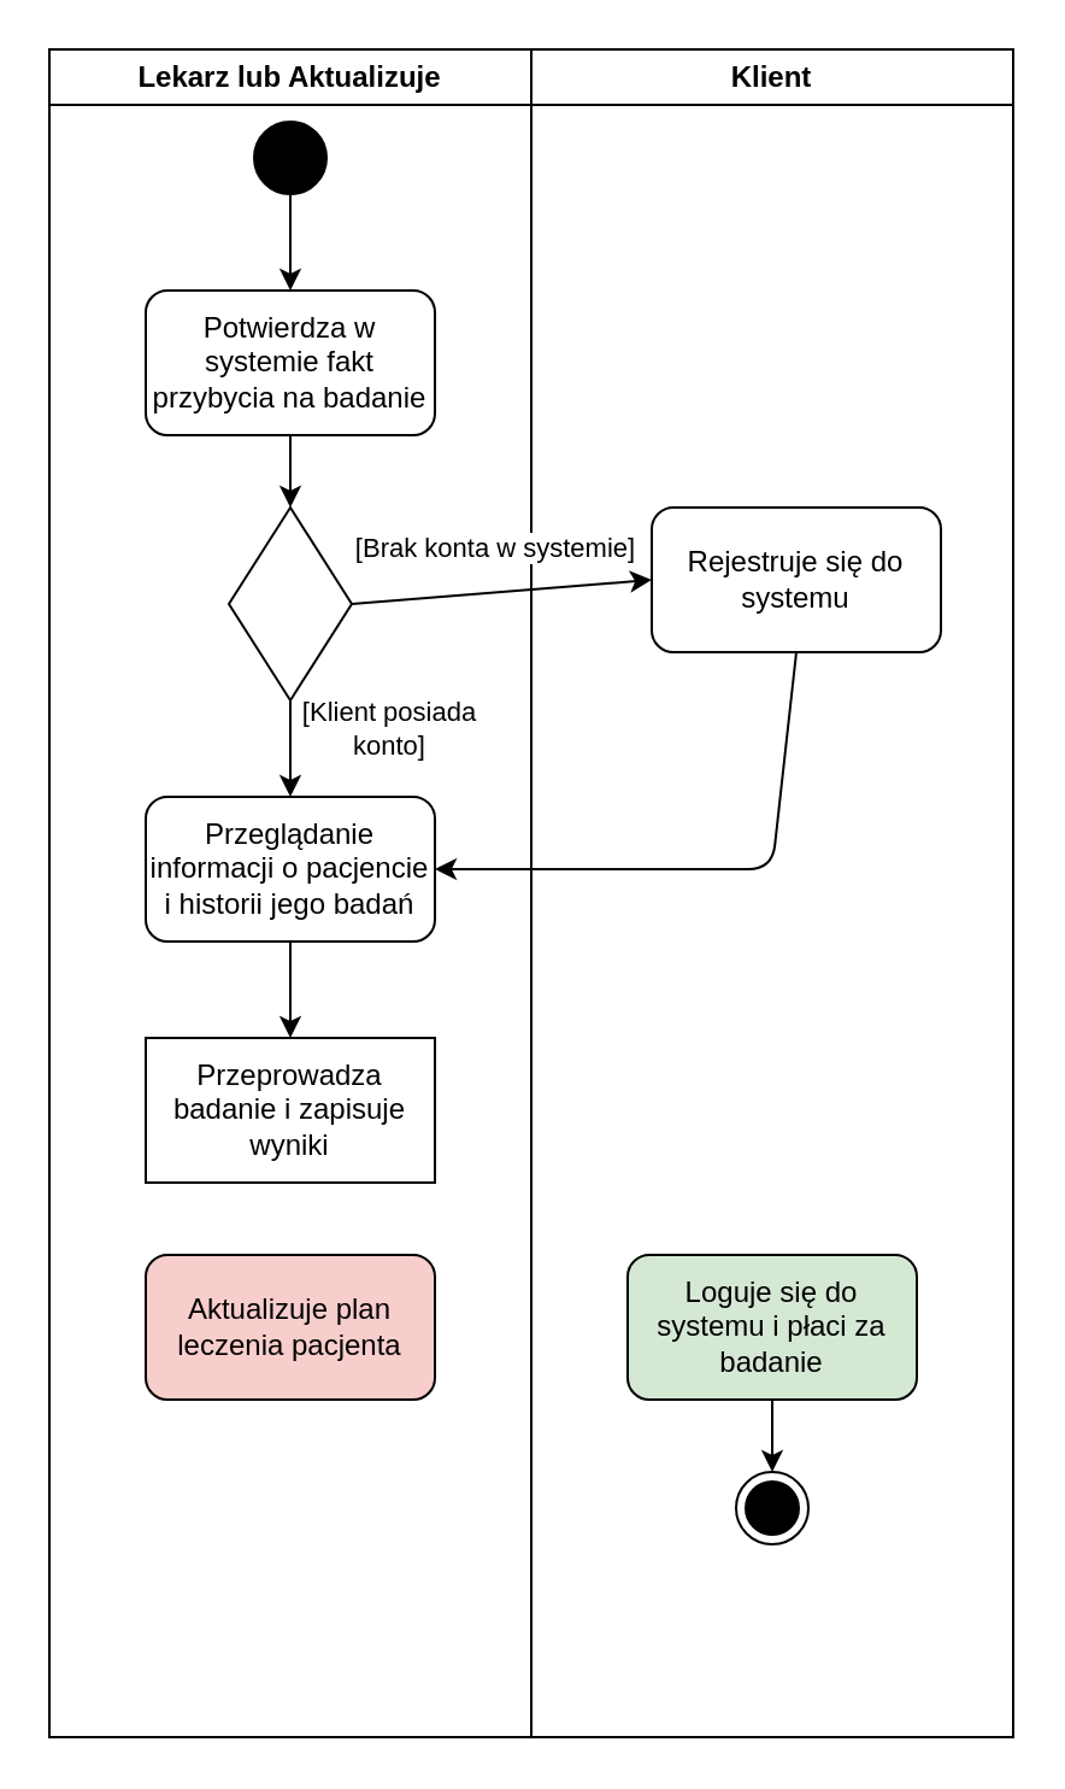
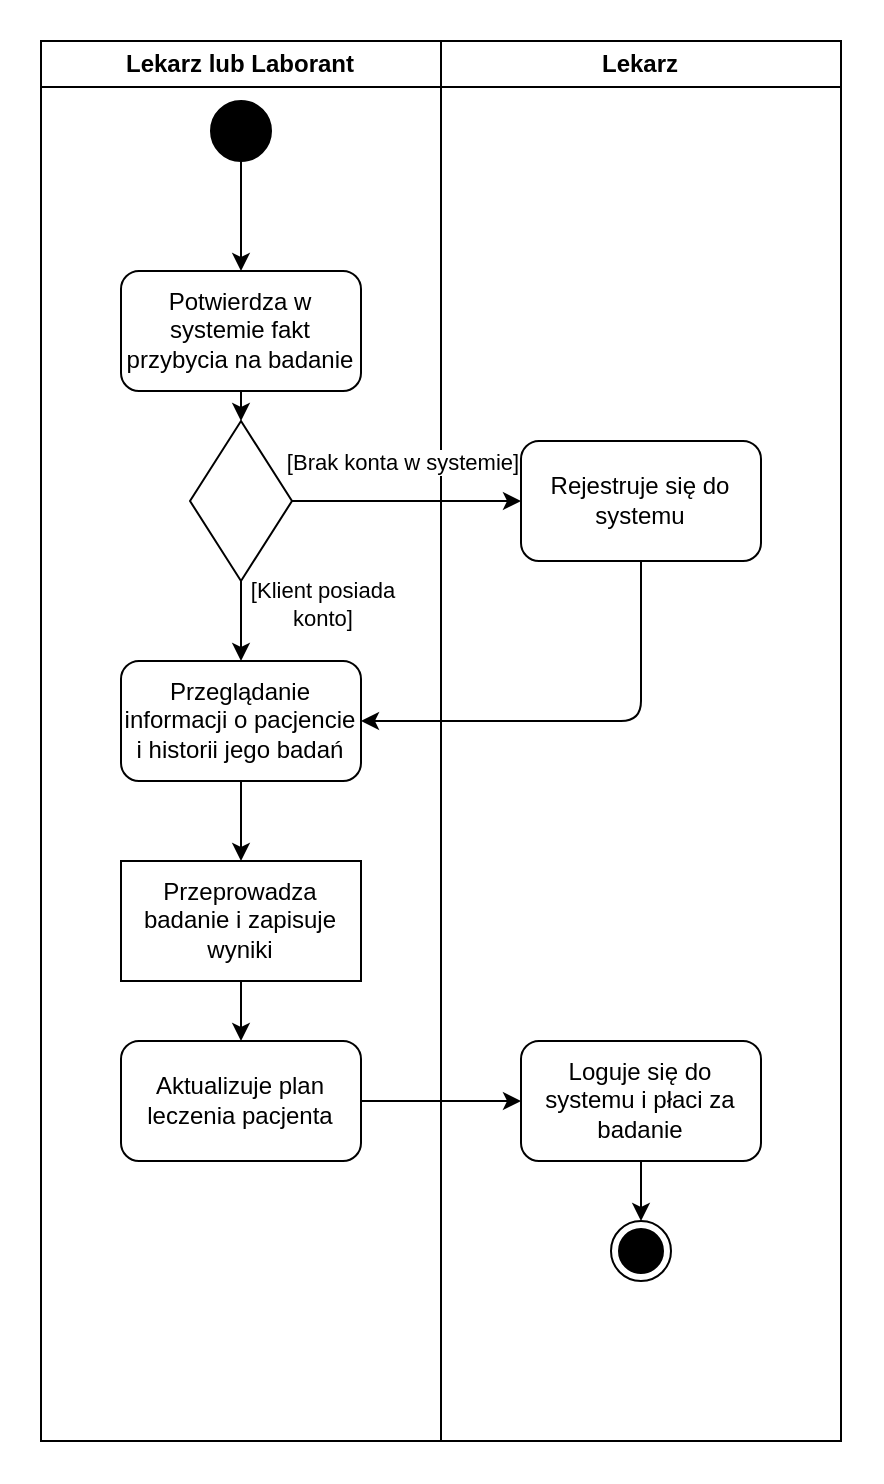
- <mxCell id="2" value="Lekarz lub Aktualizuje" style="swimlane;whiteSpace=wrap;html=1;" vertex="1" parent="1"><mxGeometry x="20" y="20" width="200" height="700" as="geometry" /></mxCell>
+ <mxCell id="2" value="Lekarz lub Laborant" style="swimlane;whiteSpace=wrap;html=1;" vertex="1" parent="1"><mxGeometry x="20" y="20" width="200" height="700" as="geometry" /></mxCell>
- <mxCell id="15" value="Klient" style="swimlane;whiteSpace=wrap;html=1;" vertex="1" parent="1"><mxGeometry x="220" y="20" width="200" height="700" as="geometry" /></mxCell>
+ <mxCell id="15" value="Lekarz" style="swimlane;whiteSpace=wrap;html=1;" vertex="1" parent="1"><mxGeometry x="220" y="20" width="200" height="700" as="geometry" /></mxCell>
- <mxCell id="4" value="Potwierdza w systemie fakt przybycia na badanie" style="rounded=1;whiteSpace=wrap;html=1;" vertex="1" parent="2"><mxGeometry x="40" y="100" width="120" height="60" as="geometry" /></mxCell>
+ <mxCell id="4" value="Potwierdza w systemie fakt przybycia na badanie" style="rounded=1;whiteSpace=wrap;html=1;" vertex="1" parent="2"><mxGeometry x="40" y="115" width="120" height="60" as="geometry" /></mxCell>
- <mxCell id="16" value="Rejestruje się do systemu" style="rounded=1;whiteSpace=wrap;html=1;" vertex="1" parent="15"><mxGeometry x="50" y="190" width="120" height="60" as="geometry" /></mxCell>
+ <mxCell id="16" value="Rejestruje się do systemu" style="rounded=1;whiteSpace=wrap;html=1;" vertex="1" parent="15"><mxGeometry x="40" y="200" width="120" height="60" as="geometry" /></mxCell>
+ <mxCell id="12" style="edgeStyle=none;html=1;exitX=0.5;exitY=1;exitDx=0;exitDy=0;entryX=0.5;entryY=0;entryDx=0;entryDy=0;" edge="1" parent="2" source="13" target="14"><mxGeometry relative="1" as="geometry" /></mxCell>
- <mxCell id="14" value="Aktualizuje plan leczenia pacjenta" style="rounded=1;whiteSpace=wrap;html=1;fillColor=#f8cecc;" vertex="1" parent="2"><mxGeometry x="40" y="500" width="120" height="60" as="geometry" /></mxCell>
+ <mxCell id="14" value="Aktualizuje plan leczenia pacjenta" style="rounded=1;whiteSpace=wrap;html=1;" vertex="1" parent="2"><mxGeometry x="40" y="500" width="120" height="60" as="geometry" /></mxCell>
+ <mxCell id="23" style="edgeStyle=none;html=1;exitX=1;exitY=0.5;exitDx=0;exitDy=0;entryX=0;entryY=0.5;entryDx=0;entryDy=0;" edge="1" parent="1" source="14" target="18"><mxGeometry relative="1" as="geometry" /></mxCell>
- <mxCell id="18" value="Loguje się do systemu i płaci za badanie" style="rounded=1;whiteSpace=wrap;html=1;fillColor=#d5e8d4;" vertex="1" parent="15"><mxGeometry x="40" y="500" width="120" height="60" as="geometry" /></mxCell>
+ <mxCell id="18" value="Loguje się do systemu i płaci za badanie" style="rounded=1;whiteSpace=wrap;html=1;" vertex="1" parent="15"><mxGeometry x="40" y="500" width="120" height="60" as="geometry" /></mxCell>
